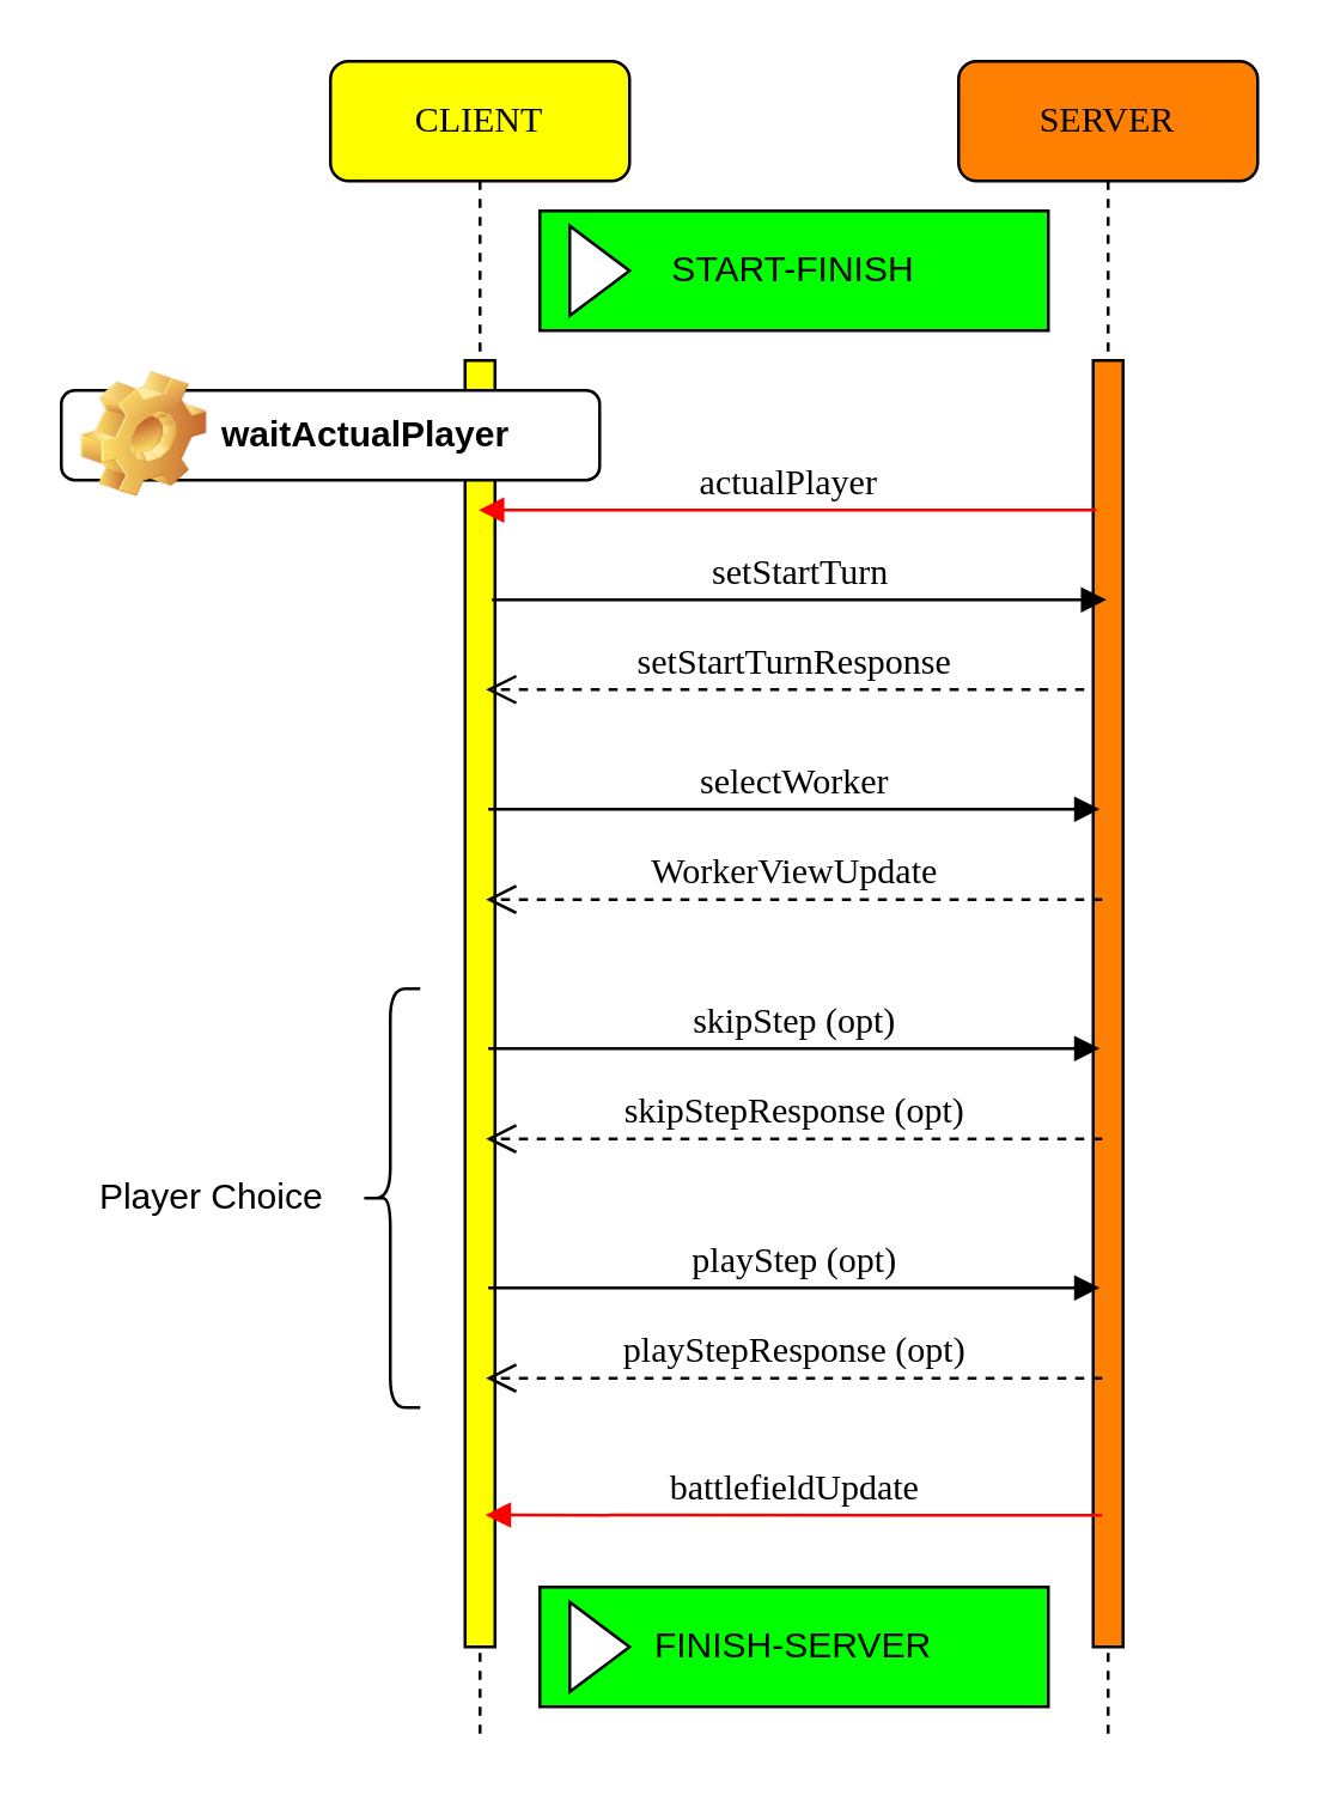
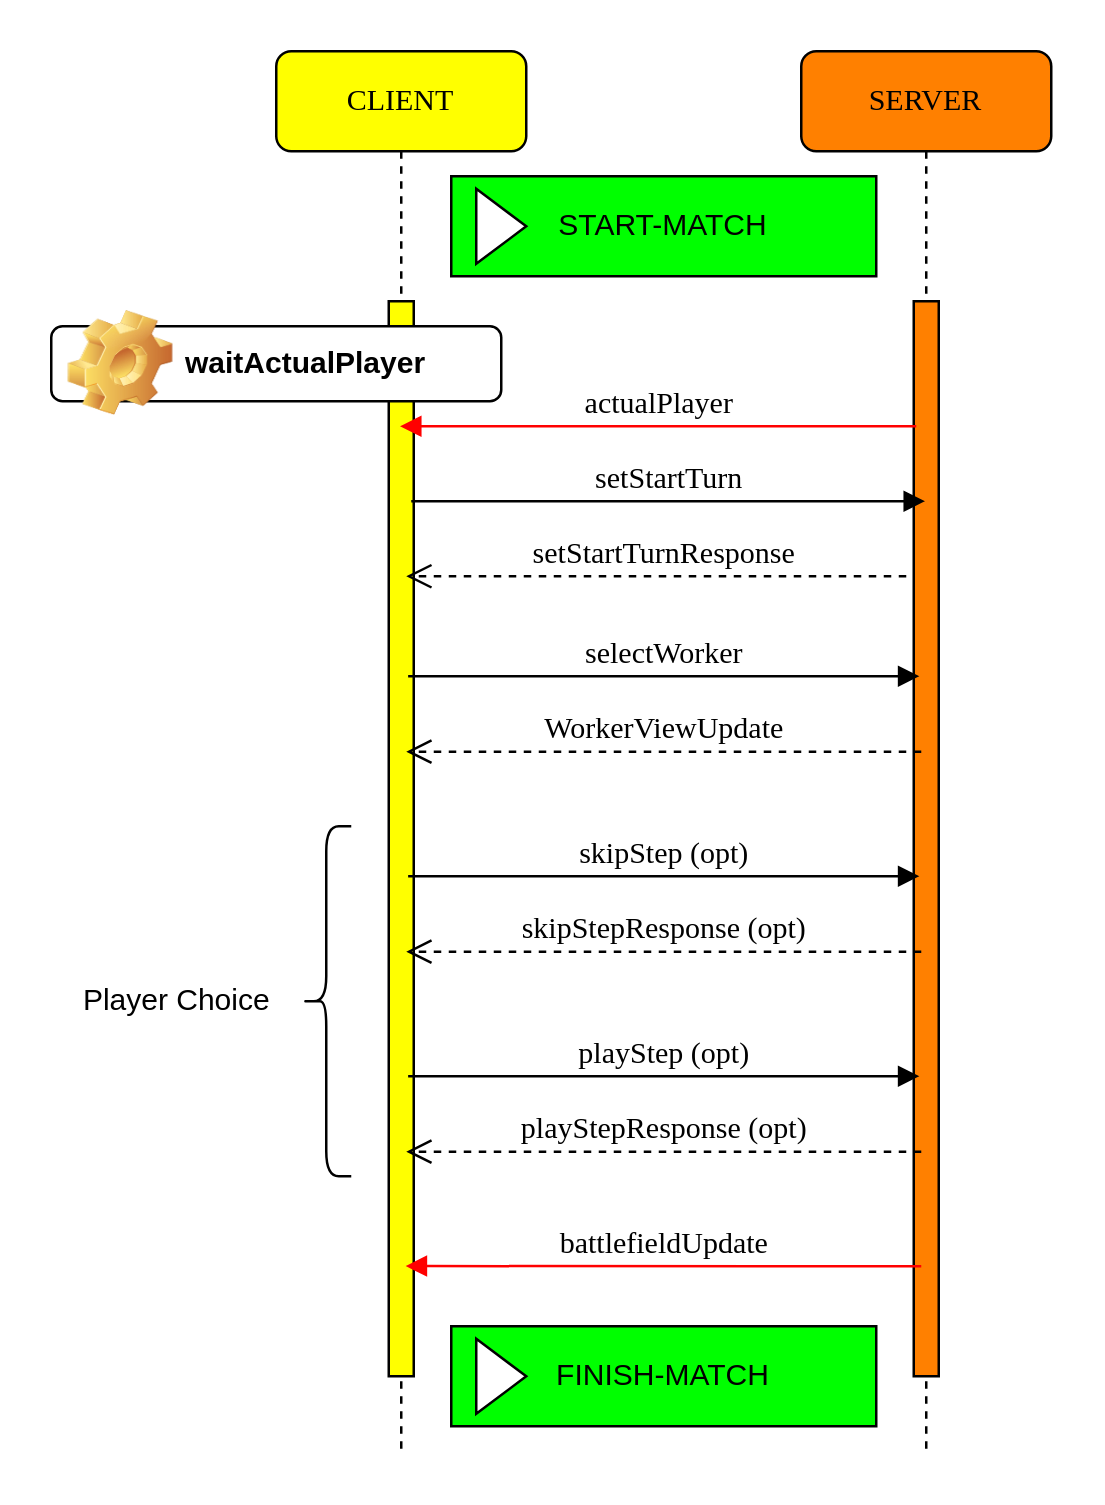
- <mxCell id="17" value="START-FINISH" style="html=1;whiteSpace=wrap;container=1;recursiveResize=0;collapsible=0;fillColor=#00FF00;" vertex="1" parent="1"><mxGeometry x="180" y="70" width="170" height="40" as="geometry" /></mxCell>
+ <mxCell id="17" value="START-MATCH" style="html=1;whiteSpace=wrap;container=1;recursiveResize=0;collapsible=0;fillColor=#00FF00;" vertex="1" parent="1"><mxGeometry x="180" y="70" width="170" height="40" as="geometry" /></mxCell>
- <mxCell id="19" value="FINISH-SERVER" style="html=1;whiteSpace=wrap;container=1;recursiveResize=0;collapsible=0;fillColor=#00FF00;" vertex="1" parent="1"><mxGeometry x="180" y="530" width="170" height="40" as="geometry" /></mxCell>
+ <mxCell id="19" value="FINISH-MATCH" style="html=1;whiteSpace=wrap;container=1;recursiveResize=0;collapsible=0;fillColor=#00FF00;" vertex="1" parent="1"><mxGeometry x="180" y="530" width="170" height="40" as="geometry" /></mxCell>
